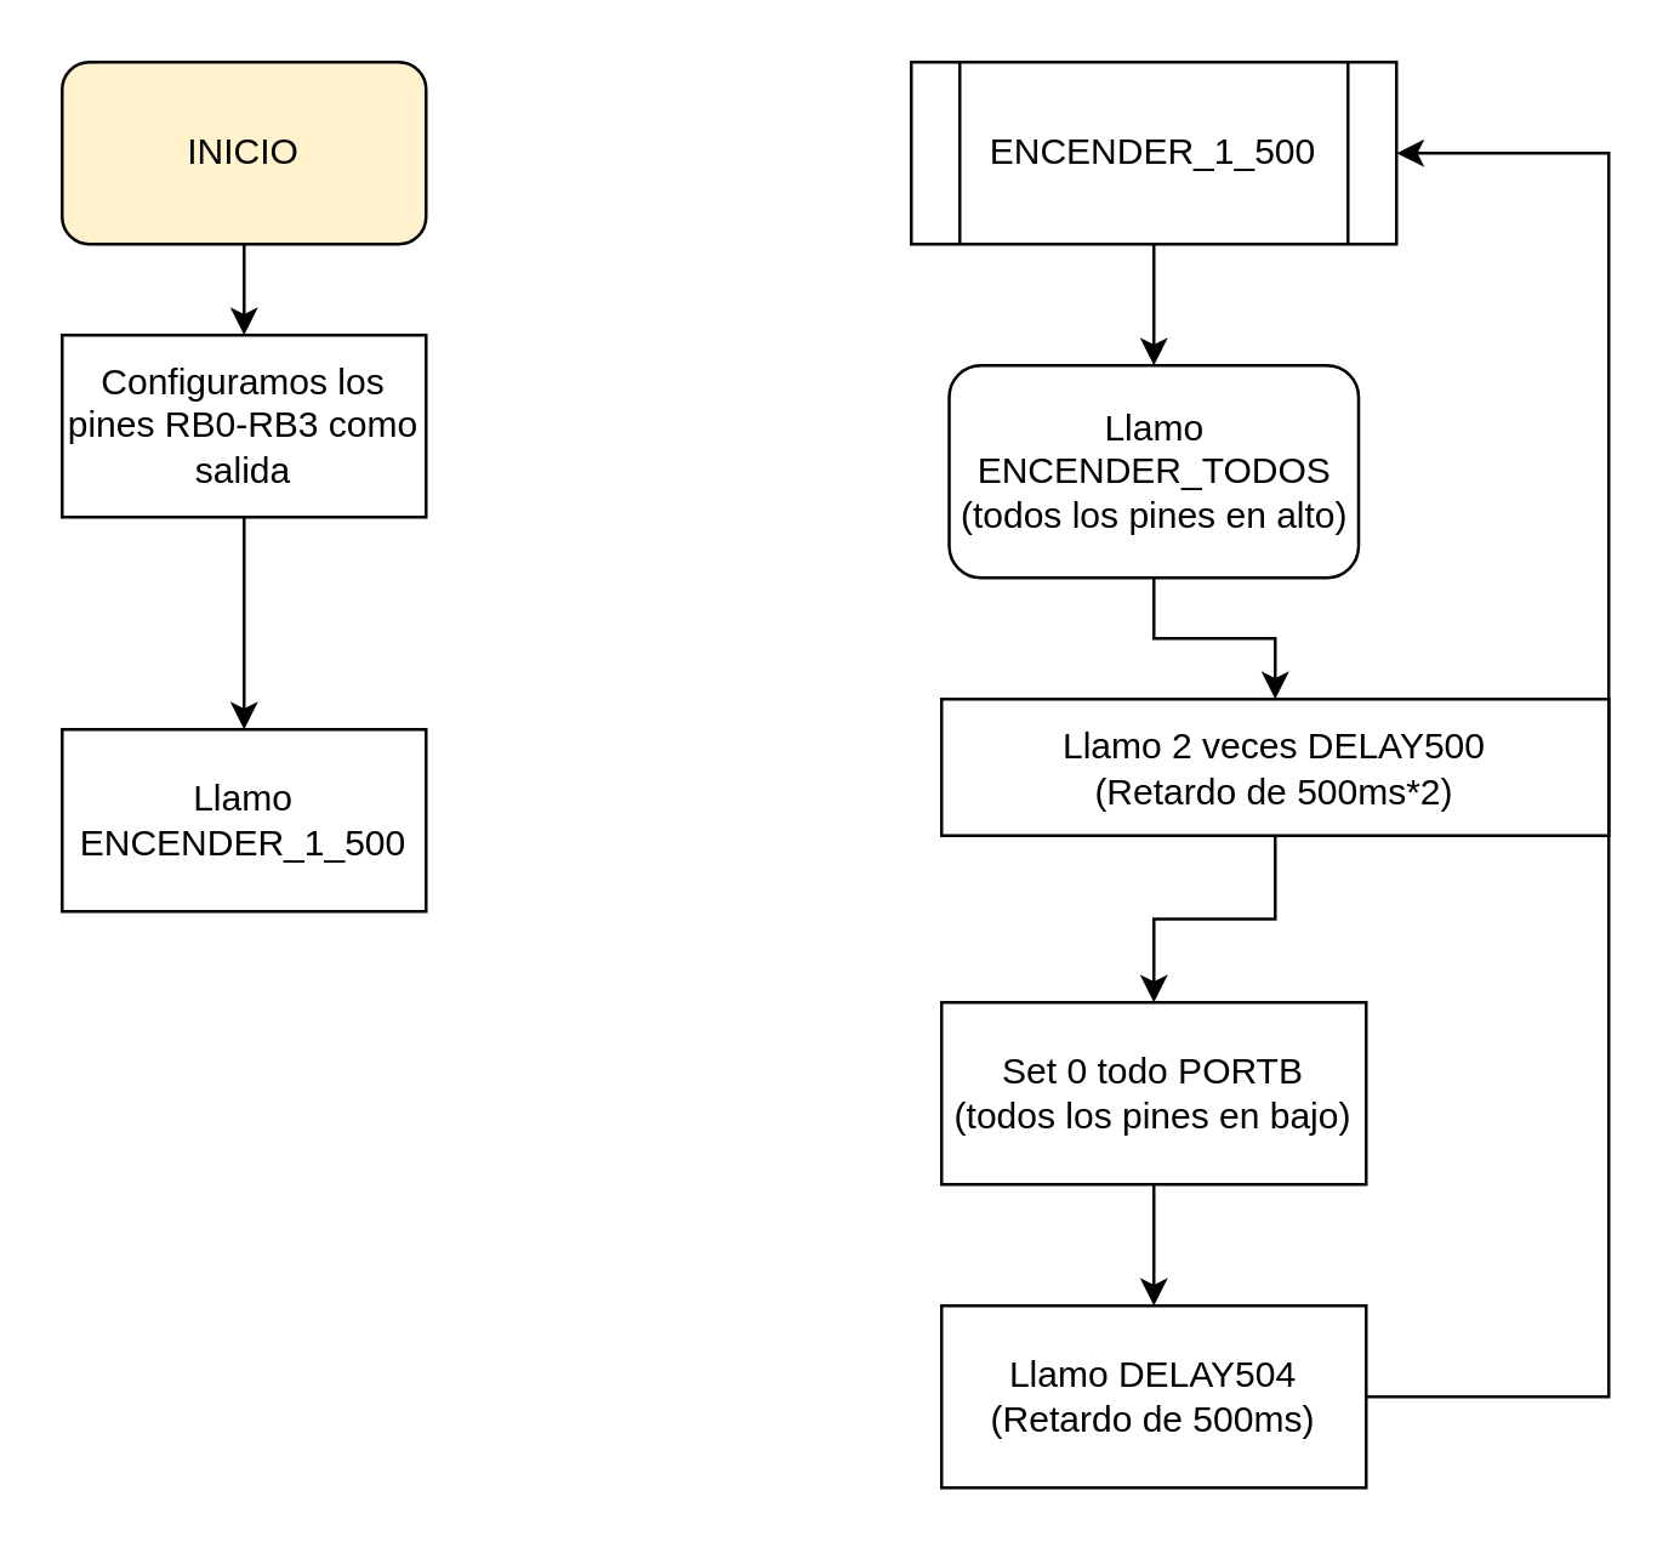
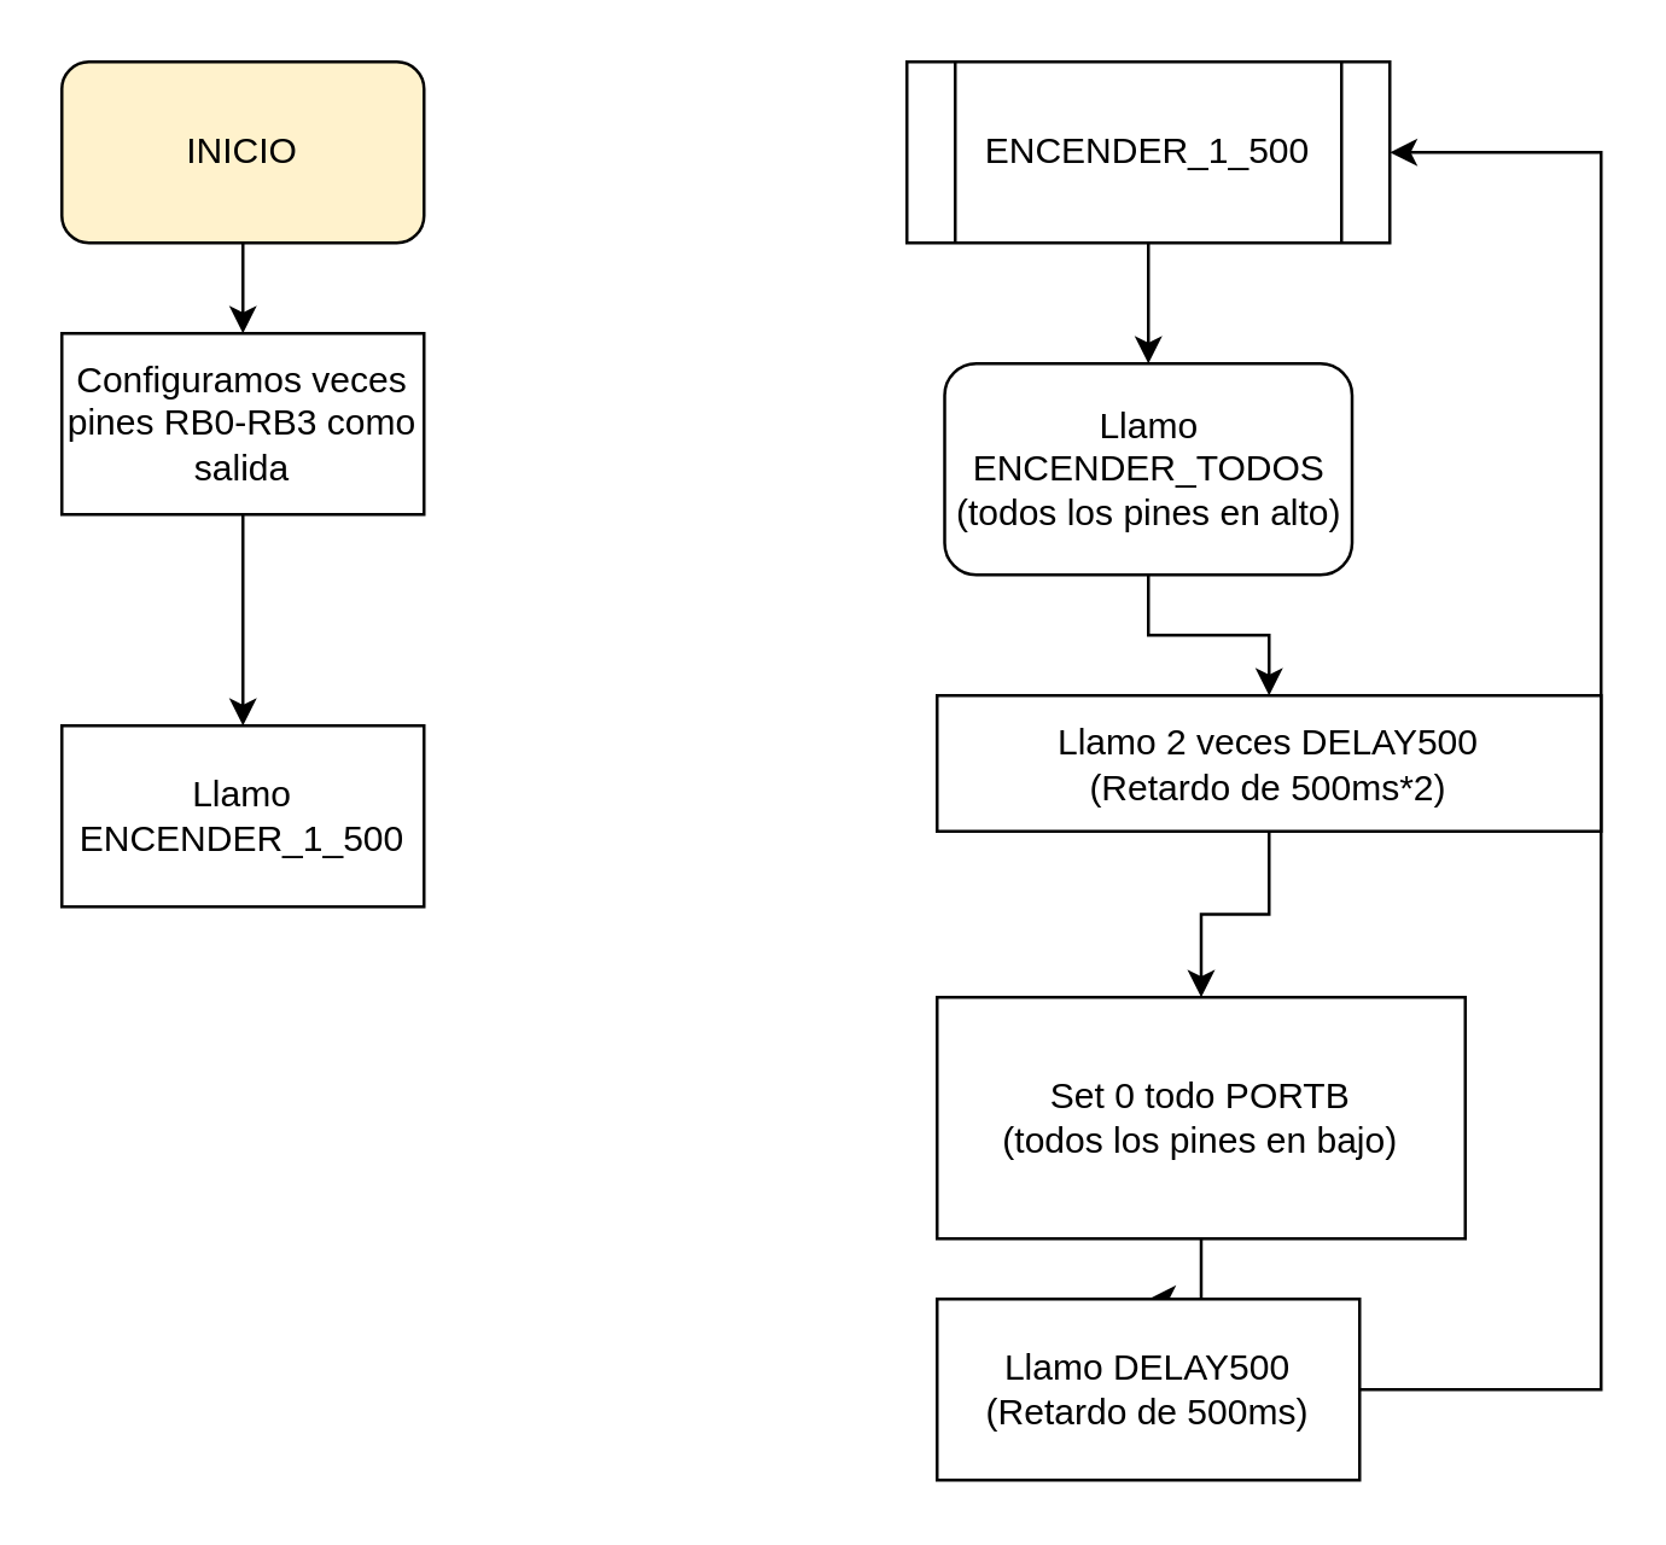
- <mxCell id="5" value="Configuramos los pines RB0-RB3 como salida" style="rounded=0;whiteSpace=wrap;html=1;" vertex="1" parent="1"><mxGeometry x="20" y="110" width="120" height="60" as="geometry" /></mxCell>
+ <mxCell id="5" value="Configuramos veces pines RB0-RB3 como salida" style="rounded=0;whiteSpace=wrap;html=1;" vertex="1" parent="1"><mxGeometry x="20" y="110" width="120" height="60" as="geometry" /></mxCell>
- <mxCell id="14" value="Set 0 todo PORTB&lt;br&gt;(todos los pines en bajo)" style="whiteSpace=wrap;html=1;" vertex="1" parent="1"><mxGeometry x="310" y="330" width="140" height="60" as="geometry" /></mxCell>
+ <mxCell id="14" value="Set 0 todo PORTB&lt;br&gt;(todos los pines en bajo)" style="whiteSpace=wrap;html=1;" vertex="1" parent="1"><mxGeometry x="310" y="330" width="175" height="80" as="geometry" /></mxCell>
- <mxCell id="16" value="Llamo DELAY504&lt;br style=&quot;border-color: var(--border-color);&quot;&gt;(Retardo de 500ms)" style="whiteSpace=wrap;html=1;" vertex="1" parent="1"><mxGeometry x="310" y="430" width="140" height="60" as="geometry" /></mxCell>
+ <mxCell id="16" value="Llamo DELAY500&lt;br style=&quot;border-color: var(--border-color);&quot;&gt;(Retardo de 500ms)" style="whiteSpace=wrap;html=1;" vertex="1" parent="1"><mxGeometry x="310" y="430" width="140" height="60" as="geometry" /></mxCell>
